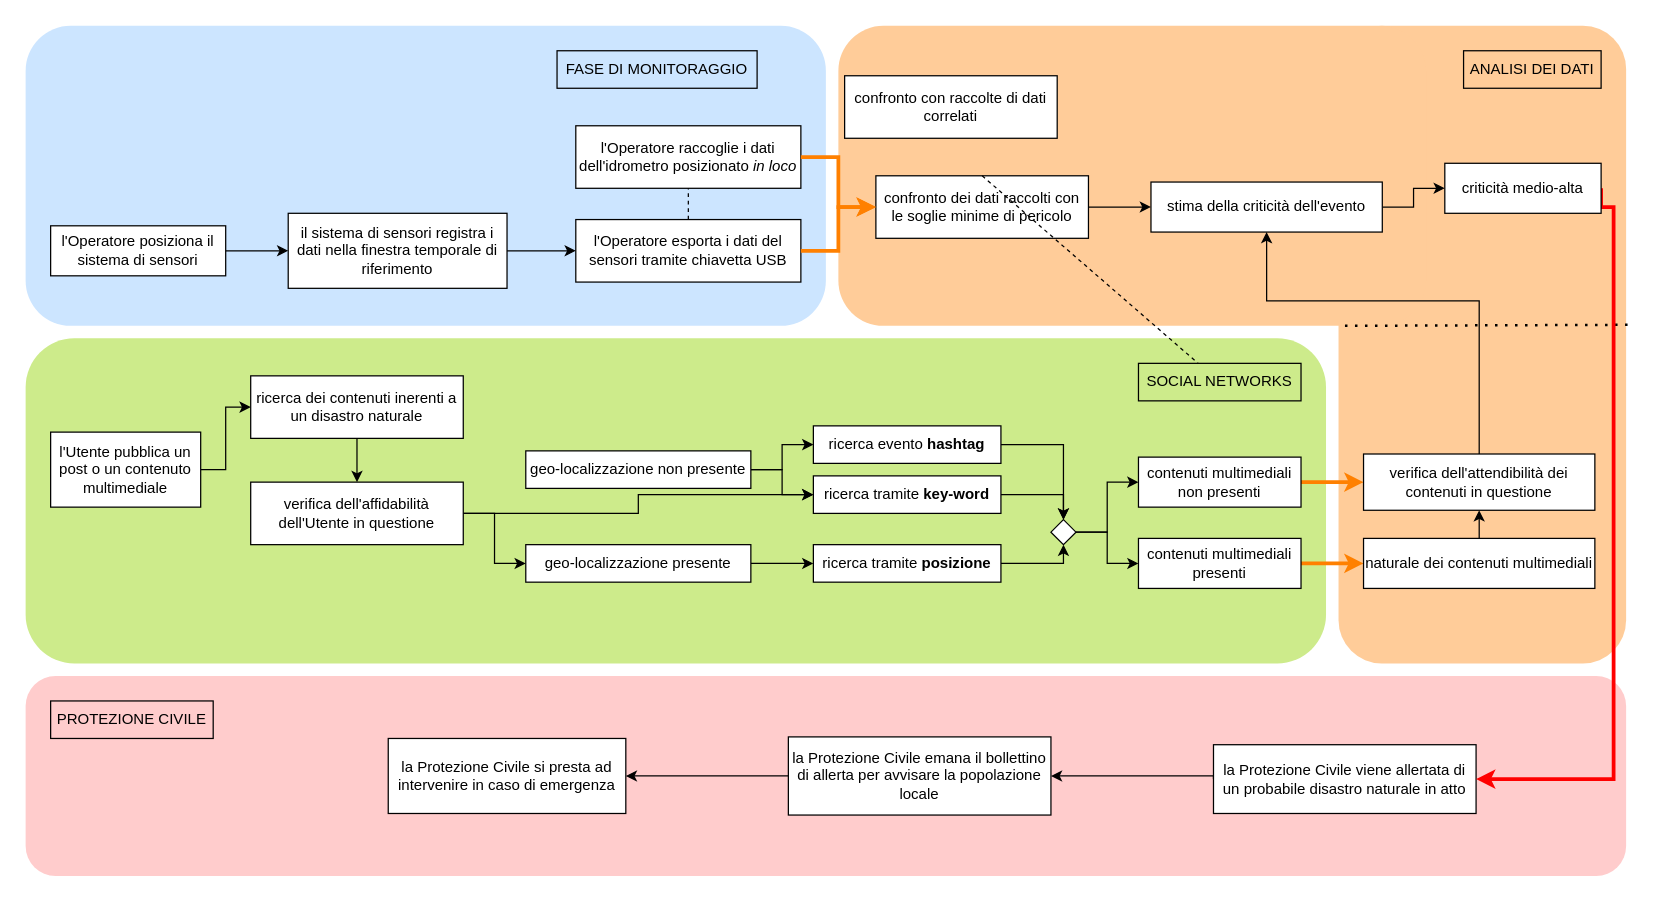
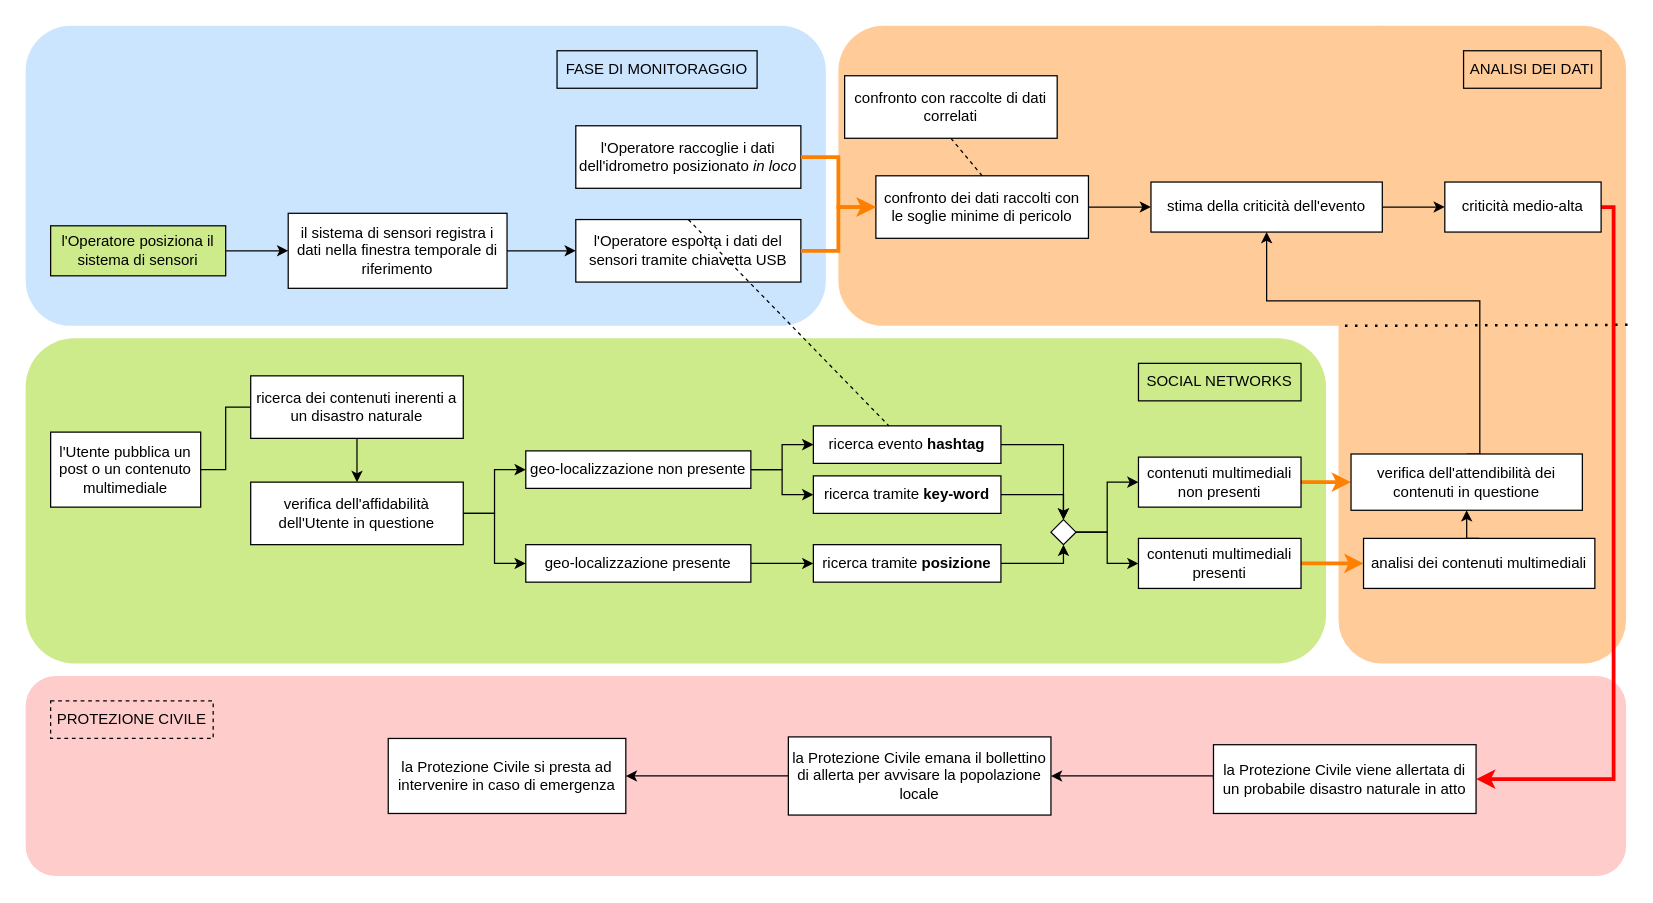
- <mxCell id="52" value="criticità medio-alta" style="rounded=0;whiteSpace=wrap;html=1;shadow=0;glass=0;fillStyle=auto;fillColor=default;gradientColor=none;" parent="1" vertex="1"><mxGeometry x="1155" y="130" width="125" height="40" as="geometry" /></mxCell>
+ <mxCell id="52" value="criticità medio-alta" style="rounded=0;whiteSpace=wrap;html=1;shadow=0;glass=0;fillStyle=auto;fillColor=default;gradientColor=none;" parent="1" vertex="1"><mxGeometry x="1155" y="145" width="125" height="40" as="geometry" /></mxCell>
- <mxCell id="42" value="" style="endArrow=none;dashed=1;html=1;rounded=0;strokeColor=#000000;strokeWidth=1;entryX=0.5;entryY=1;entryDx=0;entryDy=0;exitX=0.5;exitY=0;exitDx=0;exitDy=0;" parent="1" source="12" target="39" edge="1"><mxGeometry width="50" height="50" relative="1" as="geometry"><mxPoint x="600" y="310" as="sourcePoint" /><mxPoint x="650" y="260" as="targetPoint" /></mxGeometry></mxCell>
+ <mxCell id="42" value="" style="endArrow=none;dashed=1;html=1;rounded=0;strokeColor=#000000;strokeWidth=1;exitX=0.5;exitY=0;exitDx=0;exitDy=0;" parent="1" source="12" target="18" edge="1"><mxGeometry width="50" height="50" relative="1" as="geometry"><mxPoint x="600" y="310" as="sourcePoint" /><mxPoint x="650" y="260" as="targetPoint" /></mxGeometry></mxCell>
- <mxCell id="4" value="l'Operatore posiziona il sistema di sensori" style="rounded=0;whiteSpace=wrap;html=1;" parent="1" vertex="1"><mxGeometry x="40" y="180" width="140" height="40" as="geometry" /></mxCell>
+ <mxCell id="4" value="l'Operatore posiziona il sistema di sensori" style="rounded=0;whiteSpace=wrap;html=1;fillColor=#cdeb8b;" parent="1" vertex="1"><mxGeometry x="40" y="180" width="140" height="40" as="geometry" /></mxCell>
- <mxCell id="54" value="" style="endArrow=none;dashed=1;html=1;rounded=0;strokeColor=#000000;strokeWidth=1;exitX=0.5;exitY=0;exitDx=0;exitDy=0;" parent="1" source="46" target="8" edge="1"><mxGeometry width="50" height="50" relative="1" as="geometry"><mxPoint x="590" y="340" as="sourcePoint" /><mxPoint x="640" y="290" as="targetPoint" /></mxGeometry></mxCell>
+ <mxCell id="54" value="" style="endArrow=none;dashed=1;html=1;rounded=0;strokeColor=#000000;strokeWidth=1;entryX=0.5;entryY=1;entryDx=0;entryDy=0;exitX=0.5;exitY=0;exitDx=0;exitDy=0;" parent="1" source="46" target="53" edge="1"><mxGeometry width="50" height="50" relative="1" as="geometry"><mxPoint x="590" y="340" as="sourcePoint" /><mxPoint x="640" y="290" as="targetPoint" /></mxGeometry></mxCell>
- <mxCell id="13" style="edgeStyle=orthogonalEdgeStyle;rounded=0;orthogonalLoop=1;jettySize=auto;html=1;exitX=1;exitY=0.5;exitDx=0;exitDy=0;entryX=0;entryY=0.5;entryDx=0;entryDy=0;" parent="1" source="14" target="16" edge="1"><mxGeometry relative="1" as="geometry" /></mxCell>
+ <mxCell id="13" style="edgeStyle=orthogonalEdgeStyle;rounded=0;orthogonalLoop=1;jettySize=auto;html=1;exitX=1;exitY=0.5;exitDx=0;exitDy=0;entryX=0;entryY=0.5;entryDx=0;entryDy=0;endArrow=none;" parent="1" source="14" target="16" edge="1"><mxGeometry relative="1" as="geometry" /></mxCell>
- <mxCell id="62" value="verifica dell'attendibilità dei contenuti in questione" style="rounded=0;whiteSpace=wrap;html=1;shadow=0;glass=0;fillStyle=auto;fillColor=default;gradientColor=none;" parent="1" vertex="1"><mxGeometry x="1090" y="362.5" width="185" height="45" as="geometry" /></mxCell>
+ <mxCell id="62" value="verifica dell'attendibilità dei contenuti in questione" style="rounded=0;whiteSpace=wrap;html=1;shadow=0;glass=0;fillStyle=auto;fillColor=default;gradientColor=none;" parent="1" vertex="1"><mxGeometry x="1080" y="362.5" width="185" height="45" as="geometry" /></mxCell>
- <mxCell id="36" style="edgeStyle=orthogonalEdgeStyle;rounded=0;orthogonalLoop=1;jettySize=auto;html=1;exitX=1;exitY=0.5;exitDx=0;exitDy=0;strokeColor=#000000;strokeWidth=1;" parent="1" source="38" target="20" edge="1"><mxGeometry relative="1" as="geometry" /></mxCell>
+ <mxCell id="36" style="edgeStyle=orthogonalEdgeStyle;rounded=0;orthogonalLoop=1;jettySize=auto;html=1;exitX=1;exitY=0.5;exitDx=0;exitDy=0;entryX=0;entryY=0.5;entryDx=0;entryDy=0;strokeColor=#000000;strokeWidth=1;" parent="1" source="38" target="25" edge="1"><mxGeometry relative="1" as="geometry" /></mxCell>
- <mxCell id="60" value="naturale dei contenuti multimediali" style="rounded=0;whiteSpace=wrap;html=1;shadow=0;glass=0;fillStyle=auto;fillColor=default;gradientColor=none;" parent="1" vertex="1"><mxGeometry x="1090" y="430" width="185" height="40" as="geometry" /></mxCell>
+ <mxCell id="60" value="analisi dei contenuti multimediali" style="rounded=0;whiteSpace=wrap;html=1;shadow=0;glass=0;fillStyle=auto;fillColor=default;gradientColor=none;" parent="1" vertex="1"><mxGeometry x="1090" y="430" width="185" height="40" as="geometry" /></mxCell>
- <mxCell id="11" value="PROTEZIONE CIVILE" style="rounded=0;whiteSpace=wrap;html=1;shadow=0;glass=0;fillStyle=auto;fillColor=none;gradientColor=none;" parent="1" vertex="1"><mxGeometry x="40" y="560" width="130" height="30" as="geometry" /></mxCell>
+ <mxCell id="11" value="PROTEZIONE CIVILE" style="rounded=0;whiteSpace=wrap;html=1;shadow=0;glass=0;fillStyle=auto;fillColor=none;gradientColor=none;dashed=1;" parent="1" vertex="1"><mxGeometry x="40" y="560" width="130" height="30" as="geometry" /></mxCell>
